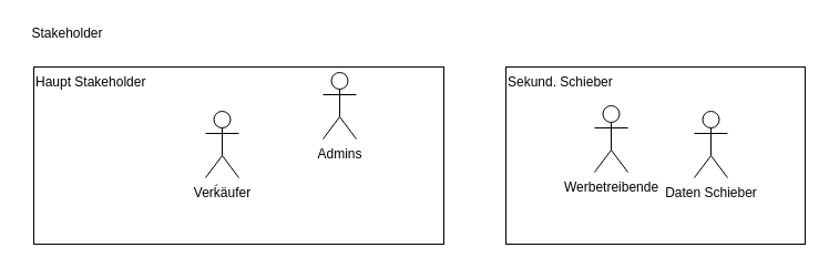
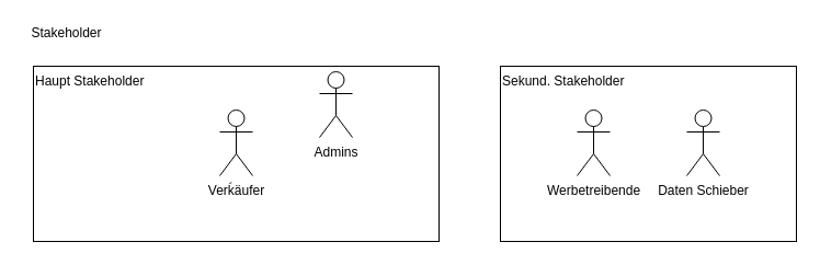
- <mxCell id="2" value="Sekund. Schieber" style="rounded=0;whiteSpace=wrap;html=1;align=left;verticalAlign=top;" parent="1" vertex="1"><mxGeometry x="456" y="60" width="270" height="160" as="geometry" /></mxCell>
+ <mxCell id="2" value="Sekund. Stakeholder" style="rounded=0;whiteSpace=wrap;html=1;align=left;verticalAlign=top;" parent="1" vertex="1"><mxGeometry x="456" y="60" width="270" height="160" as="geometry" /></mxCell>
- <mxCell id="6" value="Werbetreibende" style="shape=umlActor;verticalLabelPosition=bottom;verticalAlign=top;html=1;outlineConnect=0;" parent="1" vertex="1"><mxGeometry x="536" y="95" width="30" height="60" as="geometry" /></mxCell>
+ <mxCell id="6" value="Werbetreibende" style="shape=umlActor;verticalLabelPosition=bottom;verticalAlign=top;html=1;outlineConnect=0;" parent="1" vertex="1"><mxGeometry x="526" y="100" width="30" height="60" as="geometry" /></mxCell>
- <mxCell id="5" value="Verḱäufer" style="shape=umlActor;verticalLabelPosition=bottom;verticalAlign=top;html=1;outlineConnect=0;" parent="1" vertex="1"><mxGeometry x="185" y="100" width="30" height="60" as="geometry" /></mxCell>
+ <mxCell id="5" value="Verḱäufer" style="shape=umlActor;verticalLabelPosition=bottom;verticalAlign=top;html=1;outlineConnect=0;" parent="1" vertex="1"><mxGeometry x="200" y="100" width="30" height="60" as="geometry" /></mxCell>
